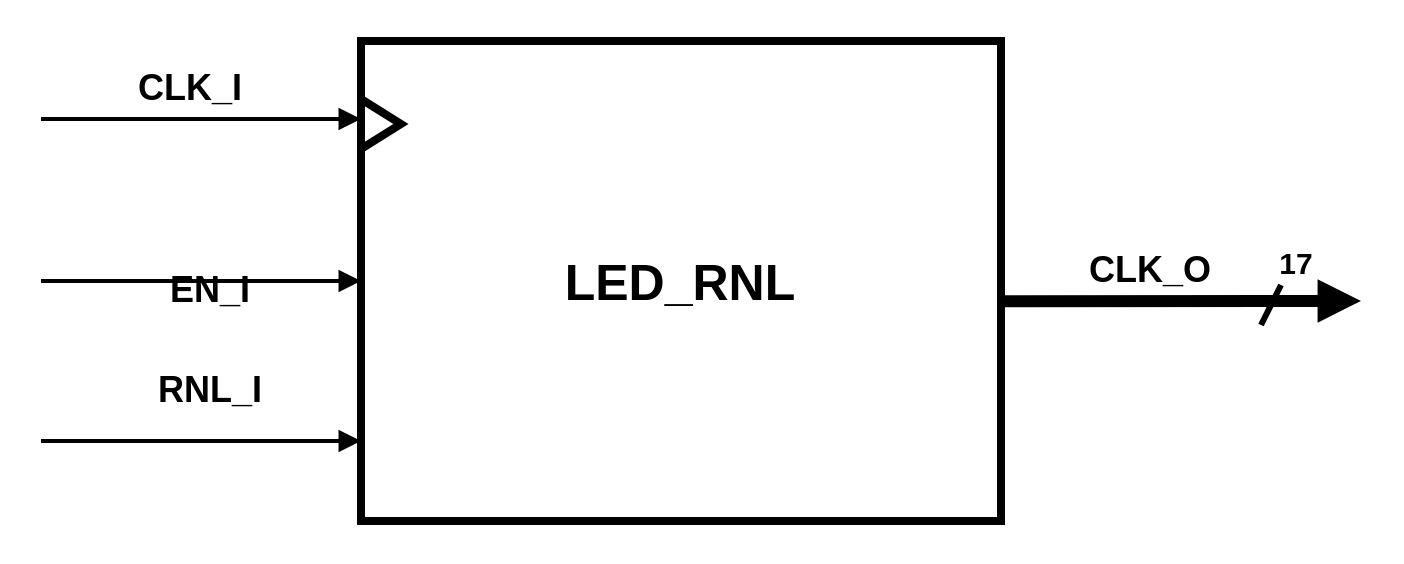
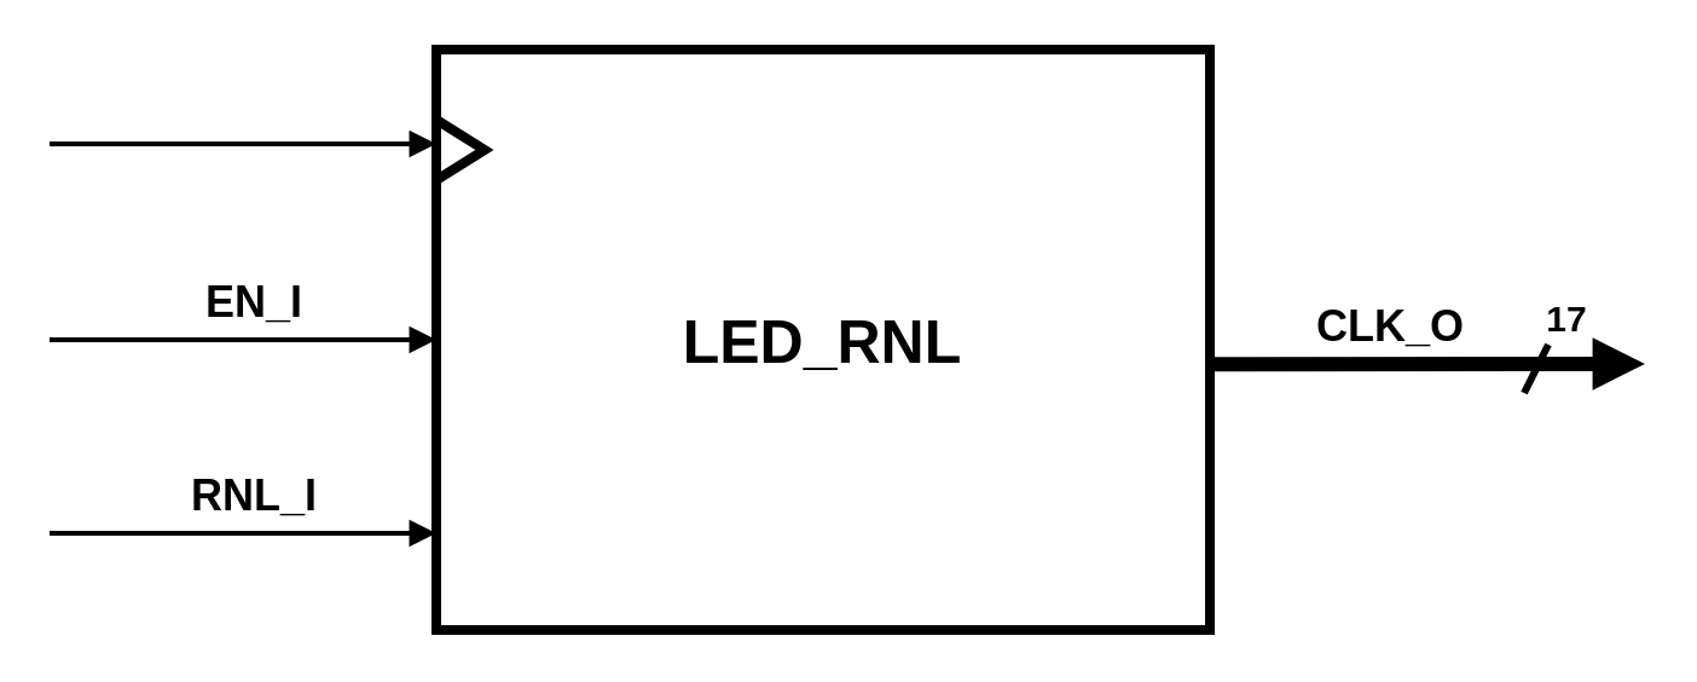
- <mxCell id="5" value="&lt;font size=&quot;1&quot; style=&quot;&quot;&gt;&lt;b style=&quot;font-size: 18px;&quot;&gt;CLK_I&lt;/b&gt;&lt;/font&gt;" style="text;html=1;strokeColor=none;fillColor=none;align=center;verticalAlign=middle;whiteSpace=wrap;rounded=0;fontSize=16;" vertex="1" parent="1"><mxGeometry x="60" y="29" width="70" height="30" as="geometry" /></mxCell>
- <mxCell id="6" value="&lt;font size=&quot;1&quot; style=&quot;&quot;&gt;&lt;b style=&quot;font-size: 18px;&quot;&gt;EN_I&lt;/b&gt;&lt;/font&gt;" style="text;html=1;strokeColor=none;fillColor=none;align=center;verticalAlign=middle;whiteSpace=wrap;rounded=0;fontSize=16;" vertex="1" parent="1"><mxGeometry x="70" y="130" width="70" height="30" as="geometry" /></mxCell>
+ <mxCell id="6" value="&lt;font size=&quot;1&quot; style=&quot;&quot;&gt;&lt;b style=&quot;font-size: 18px;&quot;&gt;EN_I&lt;/b&gt;&lt;/font&gt;" style="text;html=1;strokeColor=none;fillColor=none;align=center;verticalAlign=middle;whiteSpace=wrap;rounded=0;fontSize=16;" vertex="1" parent="1"><mxGeometry x="70" y="110" width="70" height="30" as="geometry" /></mxCell>
- <mxCell id="13" value="&lt;font size=&quot;1&quot; style=&quot;&quot;&gt;&lt;b style=&quot;font-size: 18px;&quot;&gt;RNL_I&lt;/b&gt;&lt;/font&gt;" style="text;html=1;strokeColor=none;fillColor=none;align=center;verticalAlign=middle;whiteSpace=wrap;rounded=0;fontSize=16;" vertex="1" parent="1"><mxGeometry x="70" y="180" width="70" height="30" as="geometry" /></mxCell>
+ <mxCell id="13" value="&lt;font size=&quot;1&quot; style=&quot;&quot;&gt;&lt;b style=&quot;font-size: 18px;&quot;&gt;RNL_I&lt;/b&gt;&lt;/font&gt;" style="text;html=1;strokeColor=none;fillColor=none;align=center;verticalAlign=middle;whiteSpace=wrap;rounded=0;fontSize=16;" vertex="1" parent="1"><mxGeometry x="70" y="190" width="70" height="30" as="geometry" /></mxCell>
